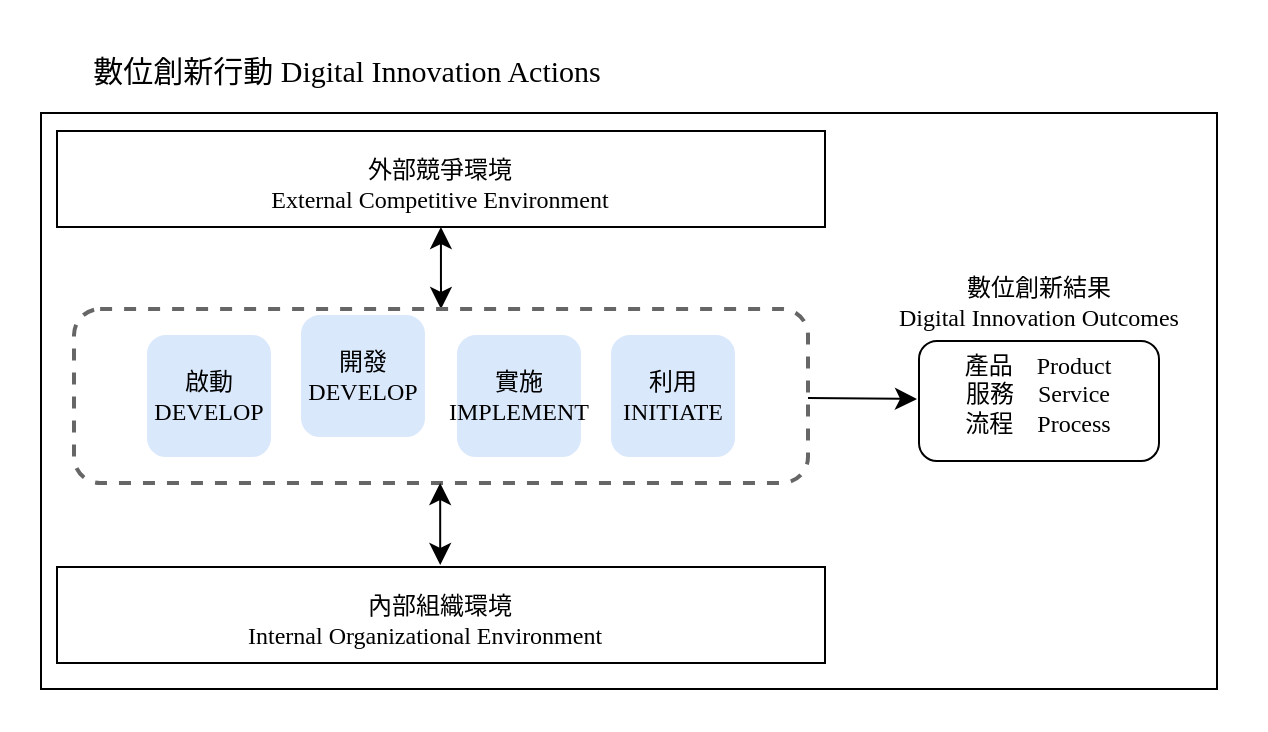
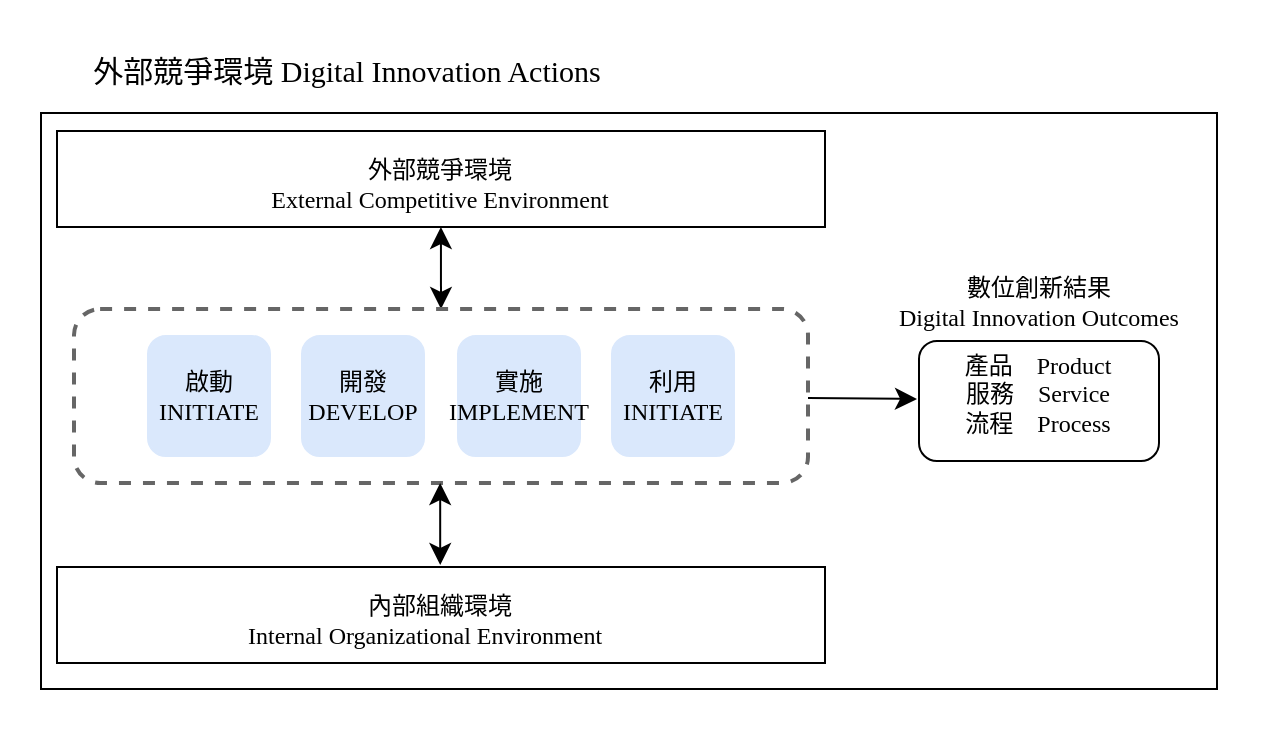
- <mxCell id="3" value="&lt;font style=&quot;font-size: 15px;&quot; face=&quot;標楷體&quot;&gt;數位創新行動&amp;nbsp;&lt;/font&gt;&lt;span style=&quot;font-size: 15px; font-family: 標楷體; background-color: transparent; color: light-dark(rgb(0, 0, 0), rgb(255, 255, 255));&quot;&gt;Digital Innovation Actions&lt;/span&gt;" style="text;html=1;align=center;verticalAlign=middle;whiteSpace=wrap;rounded=0;" vertex="1" parent="1"><mxGeometry x="20" y="20" width="307" height="30" as="geometry" /></mxCell>
+ <mxCell id="3" value="&lt;font style=&quot;font-size: 15px;&quot; face=&quot;標楷體&quot;&gt;外部競爭環境&amp;nbsp;&lt;/font&gt;&lt;span style=&quot;font-size: 15px; font-family: 標楷體; background-color: transparent; color: light-dark(rgb(0, 0, 0), rgb(255, 255, 255));&quot;&gt;Digital Innovation Actions&lt;/span&gt;" style="text;html=1;align=center;verticalAlign=middle;whiteSpace=wrap;rounded=0;" vertex="1" parent="1"><mxGeometry x="20" y="20" width="307" height="30" as="geometry" /></mxCell>
- <mxCell id="13" value="&lt;font face=&quot;標楷體&quot;&gt;&lt;span style=&quot;font-size: 12px;&quot;&gt;開發&lt;/span&gt;&lt;/font&gt;&lt;br&gt;&lt;div&gt;&lt;font face=&quot;標楷體&quot;&gt;&lt;span style=&quot;font-size: 12px;&quot;&gt;DEVELOP&lt;/span&gt;&lt;/font&gt;&lt;/div&gt;" style="rounded=1;whiteSpace=wrap;html=1;fillColor=#dae8fc;strokeColor=#DAE8FC;" vertex="1" parent="10"><mxGeometry x="114" y="3.5" width="61" height="60" as="geometry" /></mxCell>
+ <mxCell id="13" value="&lt;font face=&quot;標楷體&quot;&gt;&lt;span style=&quot;font-size: 12px;&quot;&gt;開發&lt;/span&gt;&lt;/font&gt;&lt;br&gt;&lt;div&gt;&lt;font face=&quot;標楷體&quot;&gt;&lt;span style=&quot;font-size: 12px;&quot;&gt;DEVELOP&lt;/span&gt;&lt;/font&gt;&lt;/div&gt;" style="rounded=1;whiteSpace=wrap;html=1;fillColor=#dae8fc;strokeColor=#DAE8FC;" vertex="1" parent="10"><mxGeometry x="114" y="13.5" width="61" height="60" as="geometry" /></mxCell>
- <mxCell id="12" value="&lt;font face=&quot;標楷體&quot;&gt;啟動&lt;/font&gt;&lt;div&gt;&lt;font face=&quot;標楷體&quot;&gt;DEVELOP&lt;/font&gt;&lt;/div&gt;" style="rounded=1;whiteSpace=wrap;html=1;fillColor=#dae8fc;strokeColor=#DAE8FC;" vertex="1" parent="10"><mxGeometry x="37" y="13.5" width="61" height="60" as="geometry" /></mxCell>
+ <mxCell id="12" value="&lt;font face=&quot;標楷體&quot;&gt;啟動&lt;/font&gt;&lt;div&gt;&lt;font face=&quot;標楷體&quot;&gt;INITIATE&lt;/font&gt;&lt;/div&gt;" style="rounded=1;whiteSpace=wrap;html=1;fillColor=#dae8fc;strokeColor=#DAE8FC;" vertex="1" parent="10"><mxGeometry x="37" y="13.5" width="61" height="60" as="geometry" /></mxCell>
